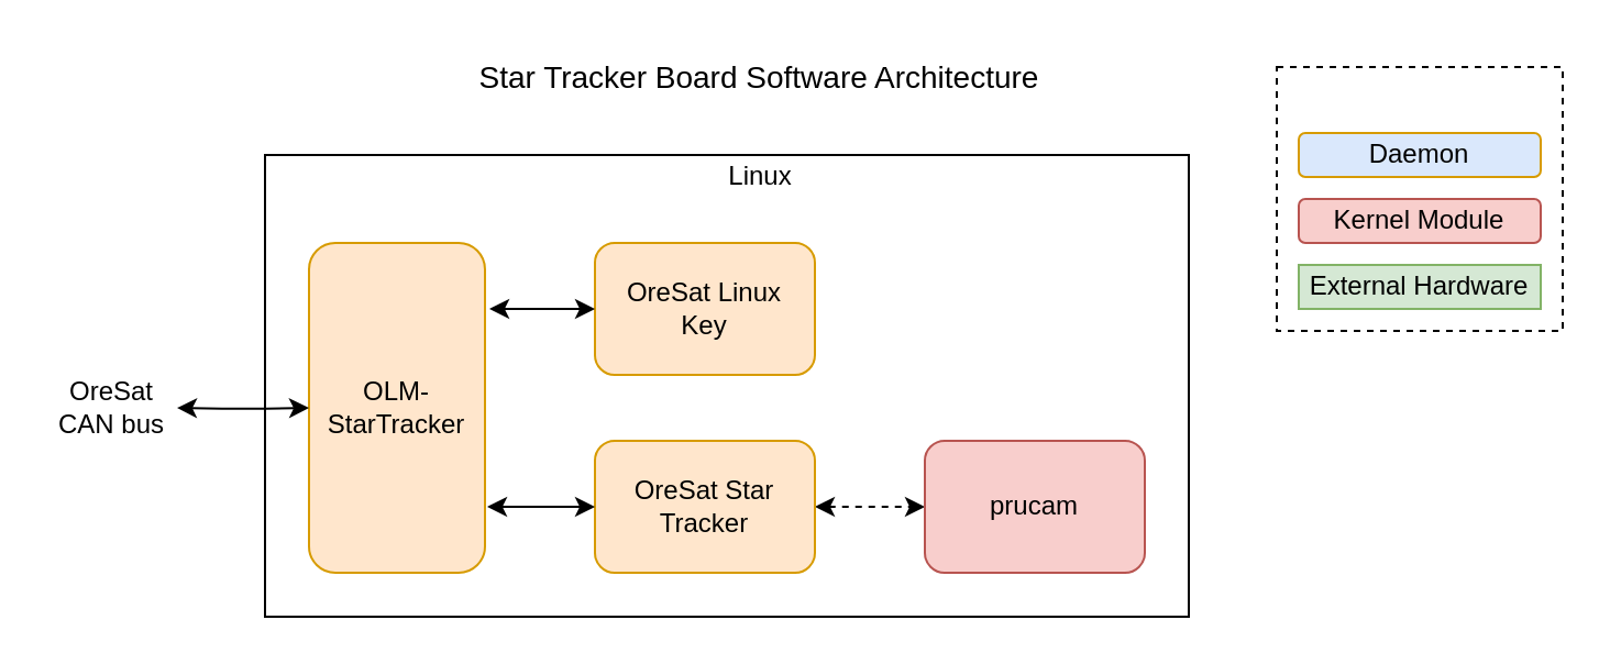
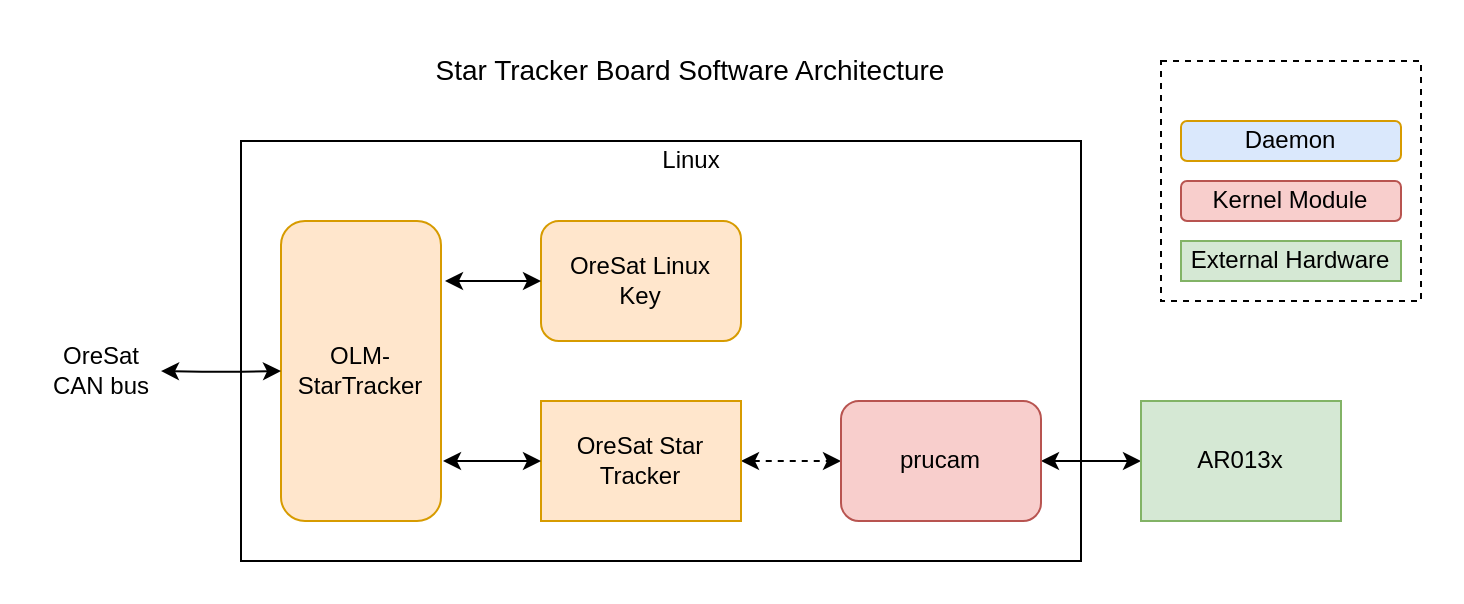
- <mxCell id="7" value="OreSat Star Tracker" style="rounded=1;whiteSpace=wrap;html=1;fillColor=#ffe6cc;strokeColor=#d79b00;" parent="1" vertex="1"><mxGeometry x="270" y="200" width="100" height="60" as="geometry" /></mxCell>
+ <mxCell id="7" value="OreSat Star Tracker" style="whiteSpace=wrap;html=1;fillColor=#ffe6cc;strokeColor=#d79b00;rounded=0;" parent="1" vertex="1"><mxGeometry x="270" y="200" width="100" height="60" as="geometry" /></mxCell>
+ <mxCell id="8" value="" style="edgeStyle=orthogonalEdgeStyle;rounded=1;orthogonalLoop=1;jettySize=auto;html=1;startArrow=classic;startFill=1;endArrow=classic;endFill=1;entryX=0;entryY=0.5;entryDx=0;entryDy=0;exitX=1;exitY=0.5;exitDx=0;exitDy=0;" parent="1" source="9" target="10" edge="1"><mxGeometry relative="1" as="geometry"><mxPoint x="536.23" y="320" as="targetPoint" /><Array as="points" /></mxGeometry></mxCell>
+ <mxCell id="10" value="&lt;div&gt;AR013x&lt;/div&gt;" style="rounded=0;whiteSpace=wrap;html=1;fillColor=#d5e8d4;strokeColor=#82b366;" parent="1" vertex="1"><mxGeometry x="570" y="200" width="100" height="60" as="geometry" /></mxCell>
